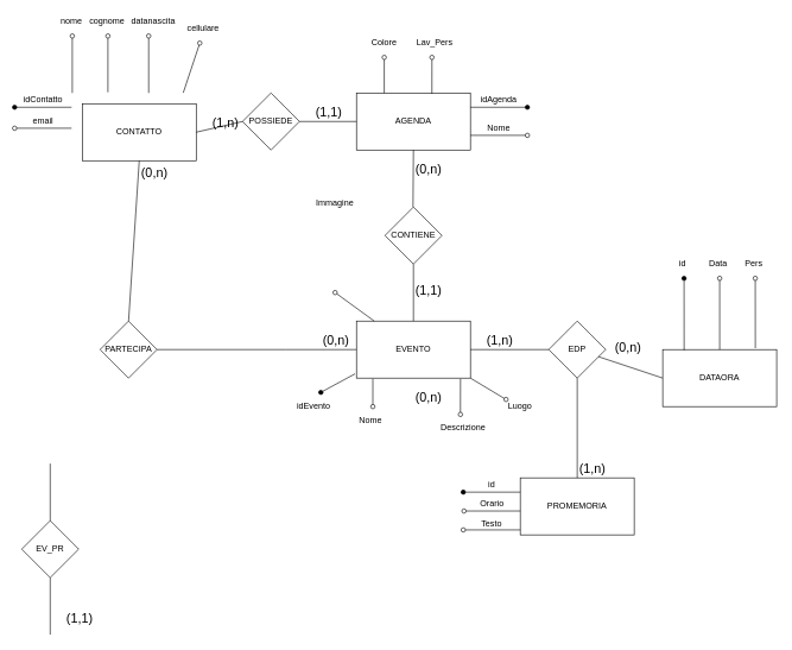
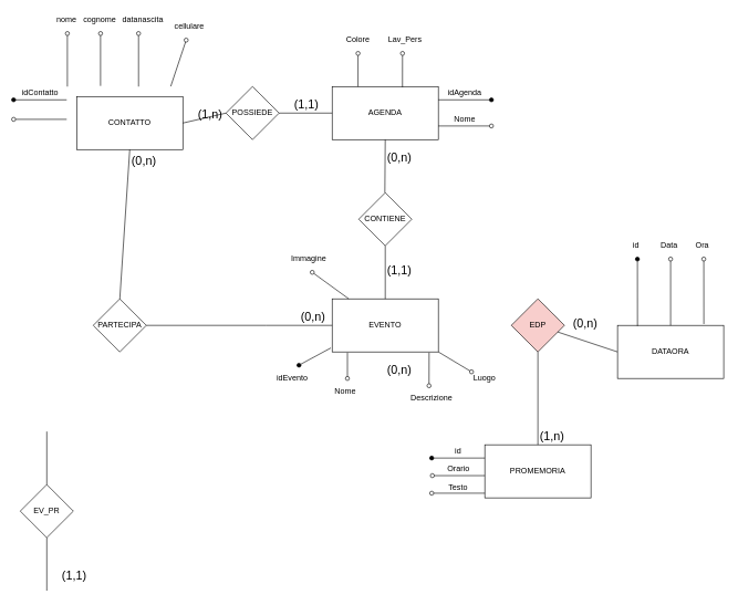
- <mxCell id="22" value="email" style="text;html=1;strokeColor=none;fillColor=none;align=center;verticalAlign=middle;whiteSpace=wrap;rounded=0;" vertex="1" parent="20"><mxGeometry x="20" width="40" height="20" as="geometry" /></mxCell>
- <mxCell id="78" value="Immagine" style="text;html=1;strokeColor=none;fillColor=none;align=center;verticalAlign=middle;whiteSpace=wrap;rounded=0;" vertex="1" parent="1"><mxGeometry x="450" y="275" width="40" height="20" as="geometry" /></mxCell>
+ <mxCell id="78" value="Immagine" style="text;html=1;strokeColor=none;fillColor=none;align=center;verticalAlign=middle;whiteSpace=wrap;rounded=0;" vertex="1" parent="1"><mxGeometry x="445" y="380" width="40" height="20" as="geometry" /></mxCell>
- <mxCell id="87" value="Pers" style="text;html=1;strokeColor=none;fillColor=none;align=center;verticalAlign=middle;whiteSpace=wrap;rounded=0;" vertex="1" parent="1"><mxGeometry x="1038" y="360" width="40" height="20" as="geometry" /></mxCell>
+ <mxCell id="87" value="Ora" style="text;html=1;strokeColor=none;fillColor=none;align=center;verticalAlign=middle;whiteSpace=wrap;rounded=0;" vertex="1" parent="1"><mxGeometry x="1038" y="360" width="40" height="20" as="geometry" /></mxCell>
- <mxCell id="43" value="" style="endArrow=none;html=1;rounded=0;exitX=1;exitY=0.5;exitDx=0;exitDy=0;" edge="1" parent="1" source="2" target="45"><mxGeometry relative="1" as="geometry"><mxPoint x="660" y="490" as="sourcePoint" /><mxPoint x="740" y="490" as="targetPoint" /></mxGeometry></mxCell>
- <mxCell id="44" value="(1,n)" style="resizable=0;html=1;align=center;verticalAlign=bottom;fontSize=18;" connectable="0" vertex="1" parent="43"><mxGeometry x="-1" relative="1" as="geometry"><mxPoint x="40" as="offset" /></mxGeometry></mxCell>
- <mxCell id="45" value="EDP" style="rhombus;whiteSpace=wrap;html=1;" vertex="1" parent="1"><mxGeometry x="770" y="450" width="80" height="80" as="geometry" /></mxCell>
+ <mxCell id="45" value="EDP" style="rhombus;whiteSpace=wrap;html=1;fillColor=#f8cecc;" vertex="1" parent="1"><mxGeometry x="770" y="450" width="80" height="80" as="geometry" /></mxCell>
